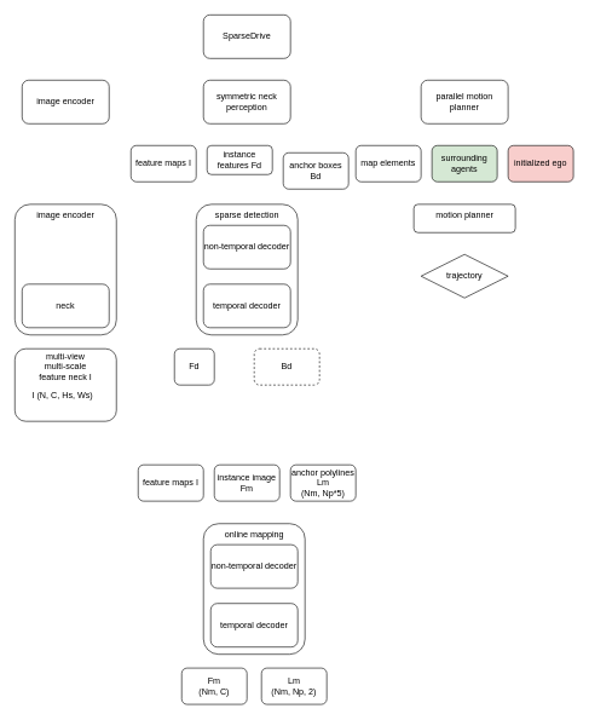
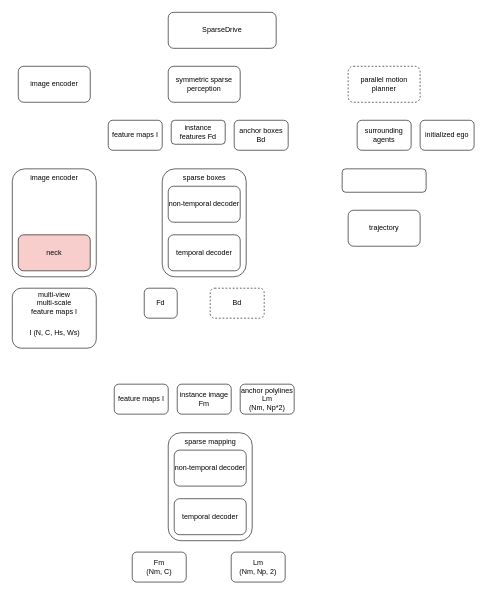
- <mxCell id="4" value="SparseDrive" style="rounded=1;whiteSpace=wrap;html=1;" vertex="1" parent="1"><mxGeometry x="280" y="20" width="120" height="60" as="geometry" /></mxCell>
+ <mxCell id="4" value="SparseDrive" style="rounded=1;whiteSpace=wrap;html=1;" vertex="1" parent="1"><mxGeometry x="280" y="20" width="180" height="60" as="geometry" /></mxCell>
- <mxCell id="5" value="symmetric neck perception" style="rounded=1;whiteSpace=wrap;html=1;" vertex="1" parent="1"><mxGeometry x="280" y="110" width="120" height="60" as="geometry" /></mxCell>
+ <mxCell id="5" value="symmetric sparse perception" style="rounded=1;whiteSpace=wrap;html=1;" vertex="1" parent="1"><mxGeometry x="280" y="110" width="120" height="60" as="geometry" /></mxCell>
- <mxCell id="6" value="parallel motion planner" style="rounded=1;whiteSpace=wrap;html=1;" vertex="1" parent="1"><mxGeometry x="580" y="110" width="120" height="60" as="geometry" /></mxCell>
+ <mxCell id="6" value="parallel motion planner" style="rounded=1;whiteSpace=wrap;html=1;dashed=1;" vertex="1" parent="1"><mxGeometry x="580" y="110" width="120" height="60" as="geometry" /></mxCell>
- <mxCell id="18" value="map elements" style="rounded=1;whiteSpace=wrap;html=1;" vertex="1" parent="1"><mxGeometry x="490" y="200" width="90" height="50" as="geometry" /></mxCell>
- <mxCell id="19" value="surrounding agents" style="rounded=1;whiteSpace=wrap;html=1;fillColor=#d5e8d4;" vertex="1" parent="1"><mxGeometry x="595" y="200" width="90" height="50" as="geometry" /></mxCell>
+ <mxCell id="19" value="surrounding agents" style="rounded=1;whiteSpace=wrap;html=1;" vertex="1" parent="1"><mxGeometry x="595" y="200" width="90" height="50" as="geometry" /></mxCell>
- <mxCell id="20" value="initialized ego" style="rounded=1;whiteSpace=wrap;html=1;fillColor=#f8cecc;" vertex="1" parent="1"><mxGeometry x="700" y="200" width="90" height="50" as="geometry" /></mxCell>
+ <mxCell id="20" value="initialized ego" style="rounded=1;whiteSpace=wrap;html=1;" vertex="1" parent="1"><mxGeometry x="700" y="200" width="90" height="50" as="geometry" /></mxCell>
- <mxCell id="24" value="anchor boxes Bd" style="rounded=1;whiteSpace=wrap;html=1;" vertex="1" parent="1"><mxGeometry x="390" y="210" width="90" height="50" as="geometry" /></mxCell>
+ <mxCell id="24" value="anchor boxes Bd" style="rounded=1;whiteSpace=wrap;html=1;" vertex="1" parent="1"><mxGeometry x="390" y="200" width="90" height="50" as="geometry" /></mxCell>
- <mxCell id="13" value="sparse detection" style="text;html=1;align=center;verticalAlign=middle;whiteSpace=wrap;rounded=0;" vertex="1" parent="1"><mxGeometry x="287.5" y="281" width="105" height="30" as="geometry" /></mxCell>
+ <mxCell id="13" value="sparse boxes" style="text;html=1;align=center;verticalAlign=middle;whiteSpace=wrap;rounded=0;" vertex="1" parent="1"><mxGeometry x="287.5" y="281" width="105" height="30" as="geometry" /></mxCell>
- <mxCell id="17" value="motion planner" style="text;html=1;align=center;verticalAlign=middle;whiteSpace=wrap;rounded=0;" vertex="1" parent="1"><mxGeometry x="587.5" y="281" width="105" height="30" as="geometry" /></mxCell>
- <mxCell id="21" value="trajectory" style="rhombus;whiteSpace=wrap;html=1;" vertex="1" parent="1"><mxGeometry x="580" y="350" width="120" height="60" as="geometry" /></mxCell>
+ <mxCell id="21" value="trajectory" style="rounded=1;whiteSpace=wrap;html=1;" vertex="1" parent="1"><mxGeometry x="580" y="350" width="120" height="60" as="geometry" /></mxCell>
- <mxCell id="7" value="neck" style="rounded=1;whiteSpace=wrap;html=1;" vertex="1" parent="1"><mxGeometry x="30" y="391" width="120" height="60" as="geometry" /></mxCell>
+ <mxCell id="7" value="neck" style="rounded=1;whiteSpace=wrap;html=1;fillColor=#f8cecc;" vertex="1" parent="1"><mxGeometry x="30" y="391" width="120" height="60" as="geometry" /></mxCell>
- <mxCell id="10" value="multi-view&lt;div&gt;multi-scale&lt;/div&gt;&lt;div&gt;feature neck I&lt;/div&gt;" style="text;html=1;align=center;verticalAlign=middle;whiteSpace=wrap;rounded=0;" vertex="1" parent="1"><mxGeometry x="50" y="490" width="80" height="30" as="geometry" /></mxCell>
+ <mxCell id="10" value="multi-view&lt;div&gt;multi-scale&lt;/div&gt;&lt;div&gt;feature maps I&lt;/div&gt;" style="text;html=1;align=center;verticalAlign=middle;whiteSpace=wrap;rounded=0;" vertex="1" parent="1"><mxGeometry x="50" y="490" width="80" height="30" as="geometry" /></mxCell>
- <mxCell id="11" value="I (N, C, Hs, Ws)" style="text;html=1;align=center;verticalAlign=middle;whiteSpace=wrap;rounded=0;" vertex="1" parent="1"><mxGeometry x="41" y="530" width="90" height="30" as="geometry" /></mxCell>
+ <mxCell id="11" value="I (N, C, Hs, Ws)" style="text;html=1;align=center;verticalAlign=middle;whiteSpace=wrap;rounded=0;" vertex="1" parent="1"><mxGeometry x="46" y="540" width="90" height="30" as="geometry" /></mxCell>
- <mxCell id="33" value="anchor polylines Lm&lt;div&gt;(Nm, Np*5)&lt;/div&gt;" style="rounded=1;whiteSpace=wrap;html=1;" vertex="1" parent="1"><mxGeometry x="400" y="640" width="90" height="50" as="geometry" /></mxCell>
+ <mxCell id="33" value="anchor polylines Lm&lt;div&gt;(Nm, Np*2)&lt;/div&gt;" style="rounded=1;whiteSpace=wrap;html=1;" vertex="1" parent="1"><mxGeometry x="400" y="640" width="90" height="50" as="geometry" /></mxCell>
- <mxCell id="28" value="online mapping" style="text;html=1;align=center;verticalAlign=middle;whiteSpace=wrap;rounded=0;" vertex="1" parent="1"><mxGeometry x="297.5" y="721" width="105" height="30" as="geometry" /></mxCell>
+ <mxCell id="28" value="sparse mapping" style="text;html=1;align=center;verticalAlign=middle;whiteSpace=wrap;rounded=0;" vertex="1" parent="1"><mxGeometry x="297.5" y="721" width="105" height="30" as="geometry" /></mxCell>
- <mxCell id="29" value="&lt;div&gt;Fm&lt;/div&gt;&lt;div&gt;(Nm, C)&lt;/div&gt;" style="rounded=1;whiteSpace=wrap;html=1;" vertex="1" parent="1"><mxGeometry x="250" y="920" width="90" height="50" as="geometry" /></mxCell>
+ <mxCell id="29" value="&lt;div&gt;Fm&lt;/div&gt;&lt;div&gt;(Nm, C)&lt;/div&gt;" style="rounded=1;whiteSpace=wrap;html=1;" vertex="1" parent="1"><mxGeometry x="220" y="920" width="90" height="50" as="geometry" /></mxCell>
- <mxCell id="30" value="&lt;div&gt;Lm&lt;/div&gt;&lt;div&gt;(Nm, Np, 2)&lt;/div&gt;" style="rounded=1;whiteSpace=wrap;html=1;" vertex="1" parent="1"><mxGeometry x="360" y="920" width="90" height="50" as="geometry" /></mxCell>
+ <mxCell id="30" value="&lt;div&gt;Lm&lt;/div&gt;&lt;div&gt;(Nm, Np, 2)&lt;/div&gt;" style="rounded=1;whiteSpace=wrap;html=1;" vertex="1" parent="1"><mxGeometry x="385" y="920" width="90" height="50" as="geometry" /></mxCell>
